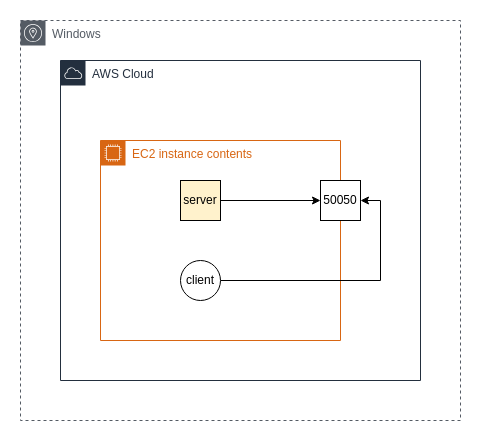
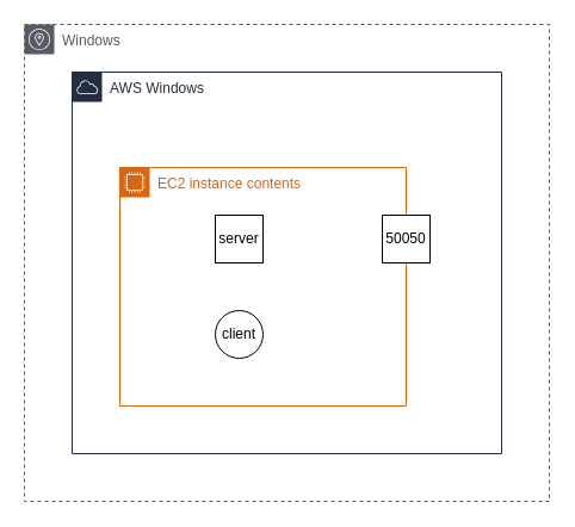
- <mxCell id="4" value="AWS Cloud" style="points=[[0,0],[0.25,0],[0.5,0],[0.75,0],[1,0],[1,0.25],[1,0.5],[1,0.75],[1,1],[0.75,1],[0.5,1],[0.25,1],[0,1],[0,0.75],[0,0.5],[0,0.25]];outlineConnect=0;gradientColor=none;html=1;whiteSpace=wrap;fontSize=12;fontStyle=0;container=0;pointerEvents=0;collapsible=0;recursiveResize=0;shape=mxgraph.aws4.group;grIcon=mxgraph.aws4.group_aws_cloud;strokeColor=#232F3E;fillColor=none;verticalAlign=top;align=left;spacingLeft=30;fontColor=#232F3E;dashed=0;" vertex="1" parent="3"><mxGeometry x="60" y="60" width="360" height="320" as="geometry" /></mxCell>
+ <mxCell id="4" value="AWS Windows" style="points=[[0,0],[0.25,0],[0.5,0],[0.75,0],[1,0],[1,0.25],[1,0.5],[1,0.75],[1,1],[0.75,1],[0.5,1],[0.25,1],[0,1],[0,0.75],[0,0.5],[0,0.25]];outlineConnect=0;gradientColor=none;html=1;whiteSpace=wrap;fontSize=12;fontStyle=0;container=0;pointerEvents=0;collapsible=0;recursiveResize=0;shape=mxgraph.aws4.group;grIcon=mxgraph.aws4.group_aws_cloud;strokeColor=#232F3E;fillColor=none;verticalAlign=top;align=left;spacingLeft=30;fontColor=#232F3E;dashed=0;" vertex="1" parent="3"><mxGeometry x="60" y="60" width="360" height="320" as="geometry" /></mxCell>
- <mxCell id="9" value="server" style="rounded=0;whiteSpace=wrap;html=1;fillColor=#fff2cc;" vertex="1" parent="5"><mxGeometry x="180" y="180" width="40" height="40" as="geometry" /></mxCell>
+ <mxCell id="9" value="server" style="rounded=0;whiteSpace=wrap;html=1;" vertex="1" parent="5"><mxGeometry x="180" y="180" width="40" height="40" as="geometry" /></mxCell>
- <mxCell id="8" style="edgeStyle=orthogonalEdgeStyle;rounded=0;orthogonalLoop=1;jettySize=auto;html=1;exitX=1;exitY=0.5;exitDx=0;exitDy=0;" edge="1" parent="5" source="9" target="7"><mxGeometry relative="1" as="geometry" /></mxCell>
- <mxCell id="10" style="edgeStyle=orthogonalEdgeStyle;rounded=0;orthogonalLoop=1;jettySize=auto;html=1;exitX=1;exitY=0.5;exitDx=0;exitDy=0;entryX=1;entryY=0.5;entryDx=0;entryDy=0;" edge="1" parent="5" source="11" target="7"><mxGeometry relative="1" as="geometry" /></mxCell>
